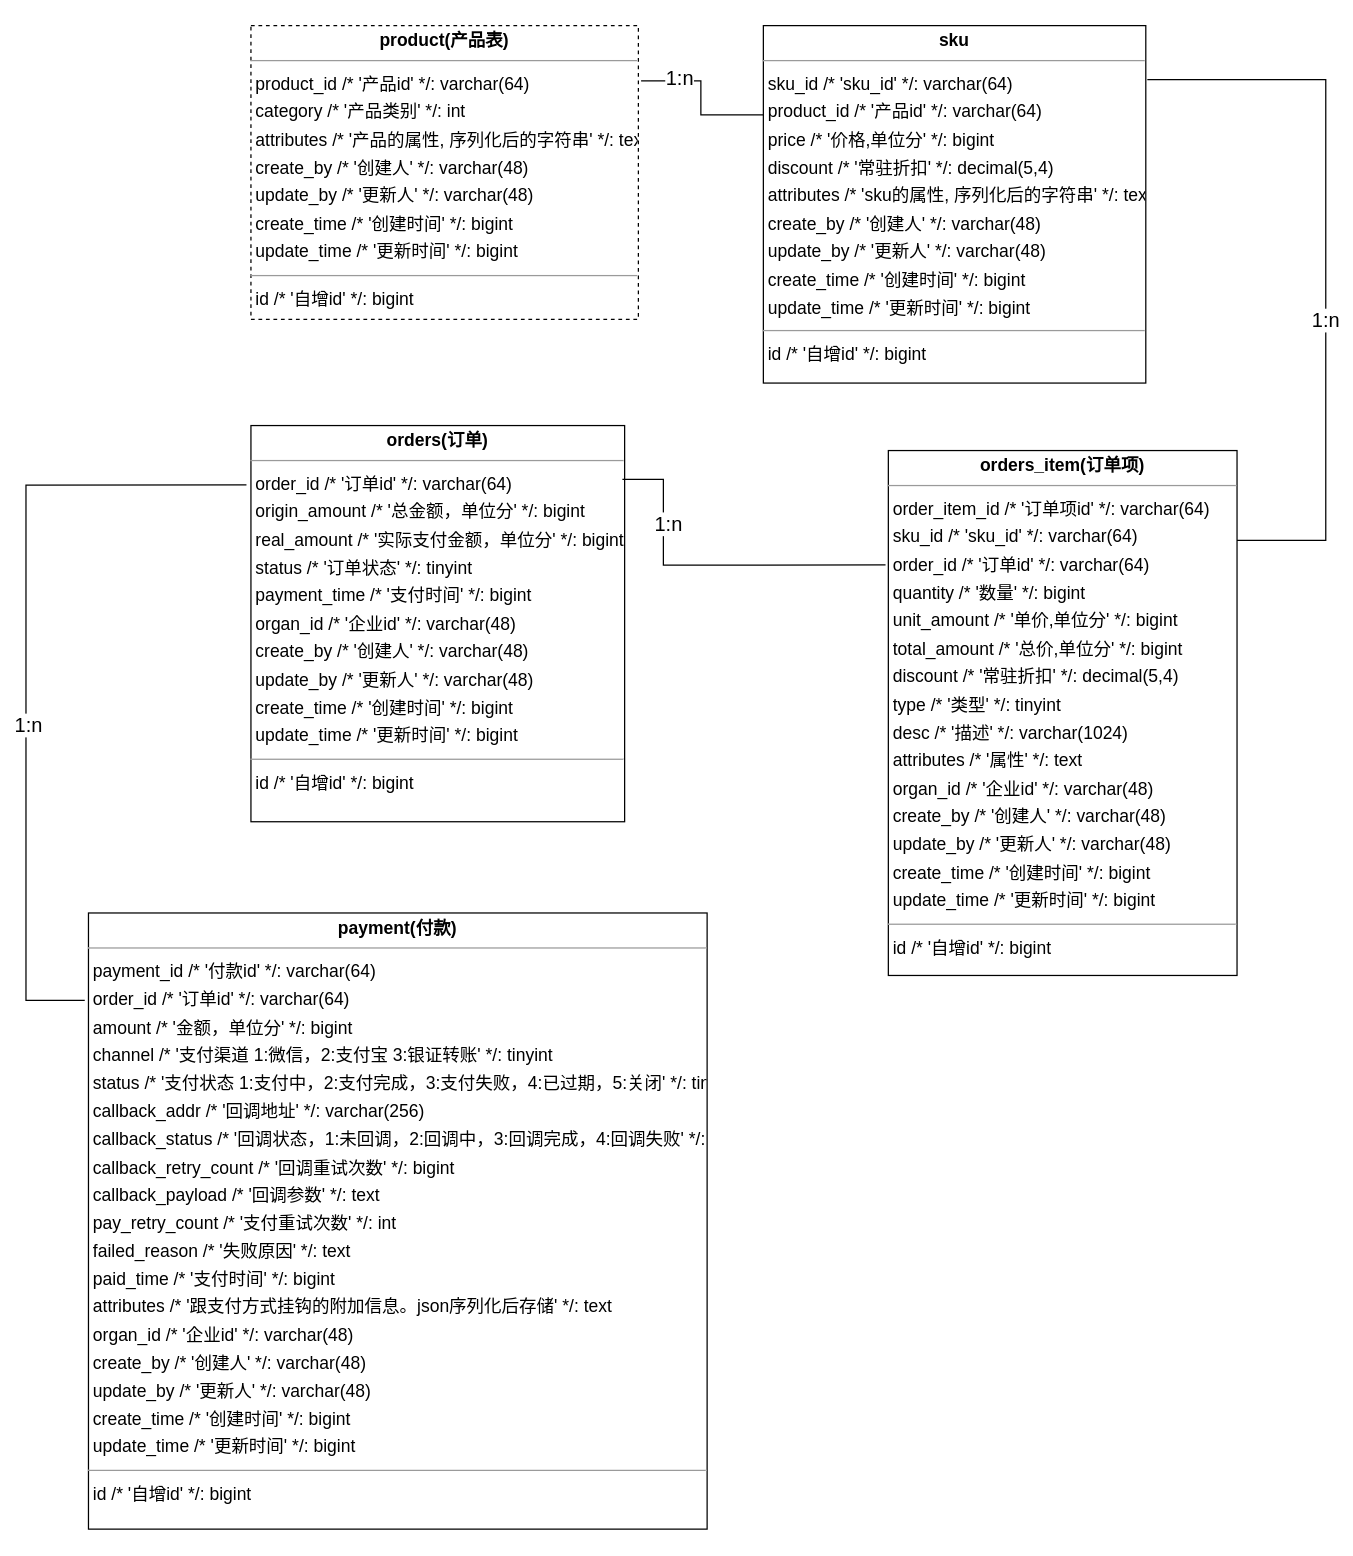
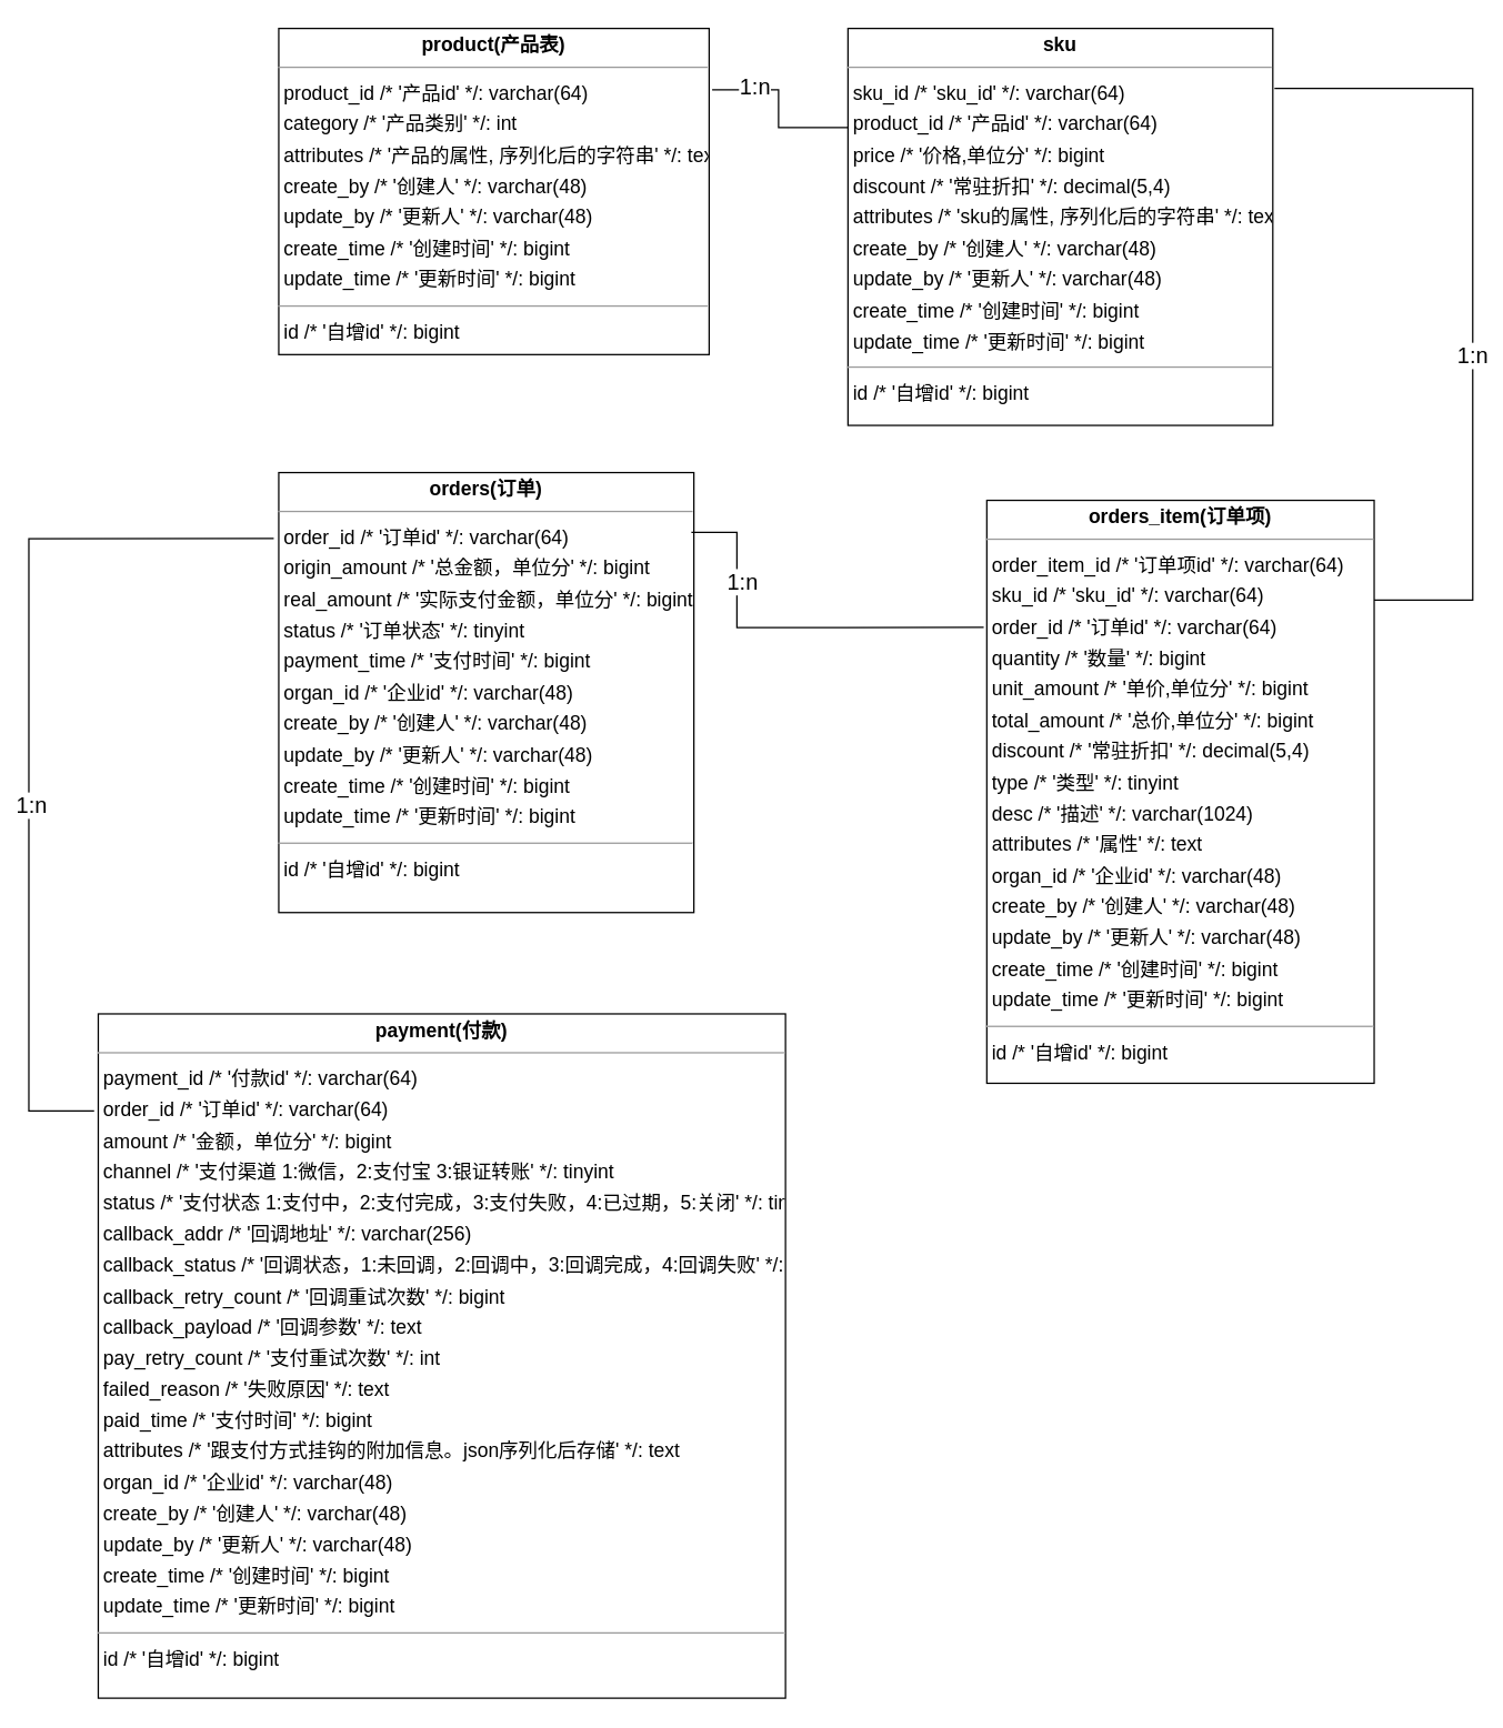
- <mxCell id="5" value="&lt;p style=&quot;margin:0px;margin-top:4px;text-align:center;&quot;&gt;&lt;b&gt;product(产品表)&lt;/b&gt;&lt;/p&gt;&lt;hr size=&quot;1&quot;&gt;&lt;p style=&quot;margin:0 0 0 4px;line-height:1.6;&quot;&gt; product_id  /* '产品id' */: varchar(64)&lt;br&gt; category  /* '产品类别' */: int&lt;br&gt; attributes  /* '产品的属性, 序列化后的字符串' */: text&lt;br&gt; create_by  /* '创建人' */: varchar(48)&lt;br&gt; update_by  /* '更新人' */: varchar(48)&lt;br&gt; create_time  /* '创建时间' */: bigint&lt;br&gt; update_time  /* '更新时间' */: bigint&lt;/p&gt;&lt;hr size=&quot;1&quot;&gt;&lt;p style=&quot;margin:0 0 0 4px;line-height:1.6;&quot;&gt; id  /* '自增id' */: bigint&lt;/p&gt;" style="verticalAlign=top;align=left;overflow=fill;fontSize=14;fontFamily=Helvetica;html=1;rounded=0;shadow=0;comic=0;labelBackgroundColor=none;strokeWidth=1;dashed=1;" parent="1" vertex="1"><mxGeometry x="200" y="20" width="310" height="235" as="geometry" /></mxCell>
+ <mxCell id="5" value="&lt;p style=&quot;margin:0px;margin-top:4px;text-align:center;&quot;&gt;&lt;b&gt;product(产品表)&lt;/b&gt;&lt;/p&gt;&lt;hr size=&quot;1&quot;&gt;&lt;p style=&quot;margin:0 0 0 4px;line-height:1.6;&quot;&gt; product_id  /* '产品id' */: varchar(64)&lt;br&gt; category  /* '产品类别' */: int&lt;br&gt; attributes  /* '产品的属性, 序列化后的字符串' */: text&lt;br&gt; create_by  /* '创建人' */: varchar(48)&lt;br&gt; update_by  /* '更新人' */: varchar(48)&lt;br&gt; create_time  /* '创建时间' */: bigint&lt;br&gt; update_time  /* '更新时间' */: bigint&lt;/p&gt;&lt;hr size=&quot;1&quot;&gt;&lt;p style=&quot;margin:0 0 0 4px;line-height:1.6;&quot;&gt; id  /* '自增id' */: bigint&lt;/p&gt;" style="verticalAlign=top;align=left;overflow=fill;fontSize=14;fontFamily=Helvetica;html=1;rounded=0;shadow=0;comic=0;labelBackgroundColor=none;strokeWidth=1;" parent="1" vertex="1"><mxGeometry x="200" y="20" width="310" height="235" as="geometry" /></mxCell>
